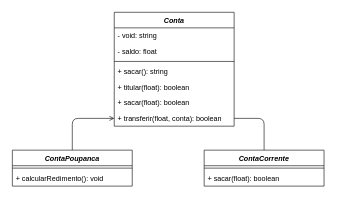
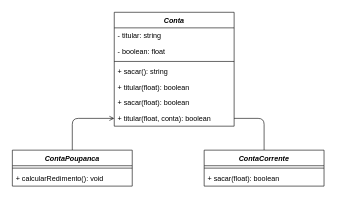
- <mxCell id="3" value="- void: string" style="text;align=left;verticalAlign=top;spacingLeft=4;spacingRight=4;overflow=hidden;rotatable=0;points=[[0,0.5],[1,0.5]];portConstraint=eastwest;" vertex="1" parent="2"><mxGeometry y="26" width="200" height="26" as="geometry" /></mxCell>
+ <mxCell id="3" value="- titular: string" style="text;align=left;verticalAlign=top;spacingLeft=4;spacingRight=4;overflow=hidden;rotatable=0;points=[[0,0.5],[1,0.5]];portConstraint=eastwest;" vertex="1" parent="2"><mxGeometry y="26" width="200" height="26" as="geometry" /></mxCell>
- <mxCell id="4" value="- saldo: float" style="text;align=left;verticalAlign=top;spacingLeft=4;spacingRight=4;overflow=hidden;rotatable=0;points=[[0,0.5],[1,0.5]];portConstraint=eastwest;rounded=0;shadow=0;html=0;" vertex="1" parent="2"><mxGeometry y="52" width="200" height="26" as="geometry" /></mxCell>
+ <mxCell id="4" value="- boolean: float" style="text;align=left;verticalAlign=top;spacingLeft=4;spacingRight=4;overflow=hidden;rotatable=0;points=[[0,0.5],[1,0.5]];portConstraint=eastwest;rounded=0;shadow=0;html=0;" vertex="1" parent="2"><mxGeometry y="52" width="200" height="26" as="geometry" /></mxCell>
- <mxCell id="9" value="+ transferir(float, conta): boolean" style="text;align=left;verticalAlign=top;spacingLeft=4;spacingRight=4;overflow=hidden;rotatable=0;points=[[0,0.5],[1,0.5]];portConstraint=eastwest;" vertex="1" parent="2"><mxGeometry y="164" width="200" height="26" as="geometry" /></mxCell>
+ <mxCell id="9" value="+ titular(float, conta): boolean" style="text;align=left;verticalAlign=top;spacingLeft=4;spacingRight=4;overflow=hidden;rotatable=0;points=[[0,0.5],[1,0.5]];portConstraint=eastwest;" vertex="1" parent="2"><mxGeometry y="164" width="200" height="26" as="geometry" /></mxCell>
